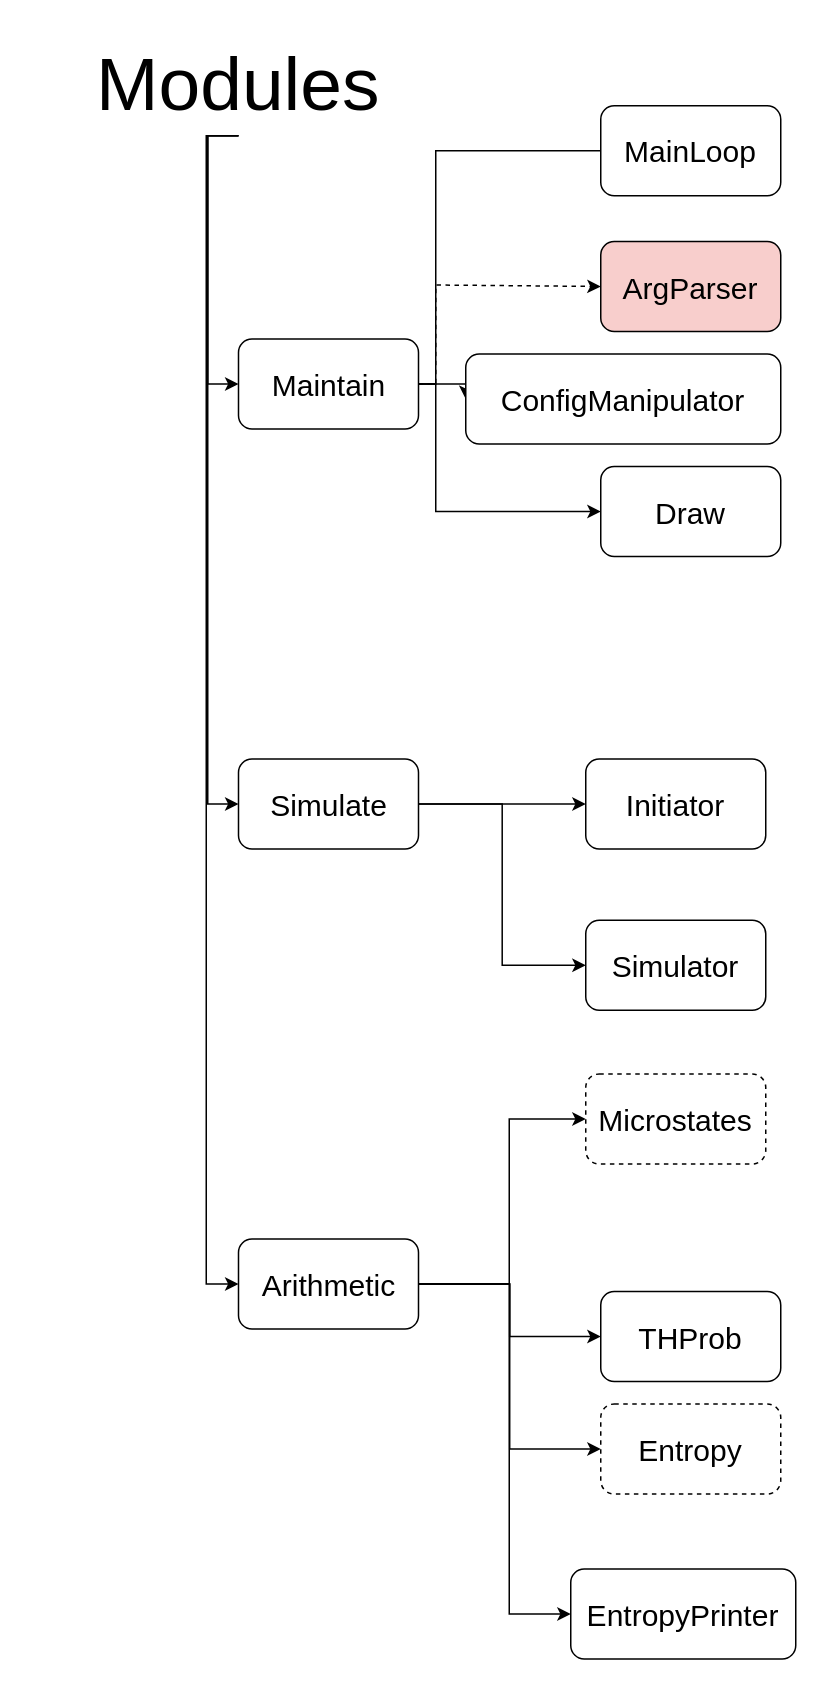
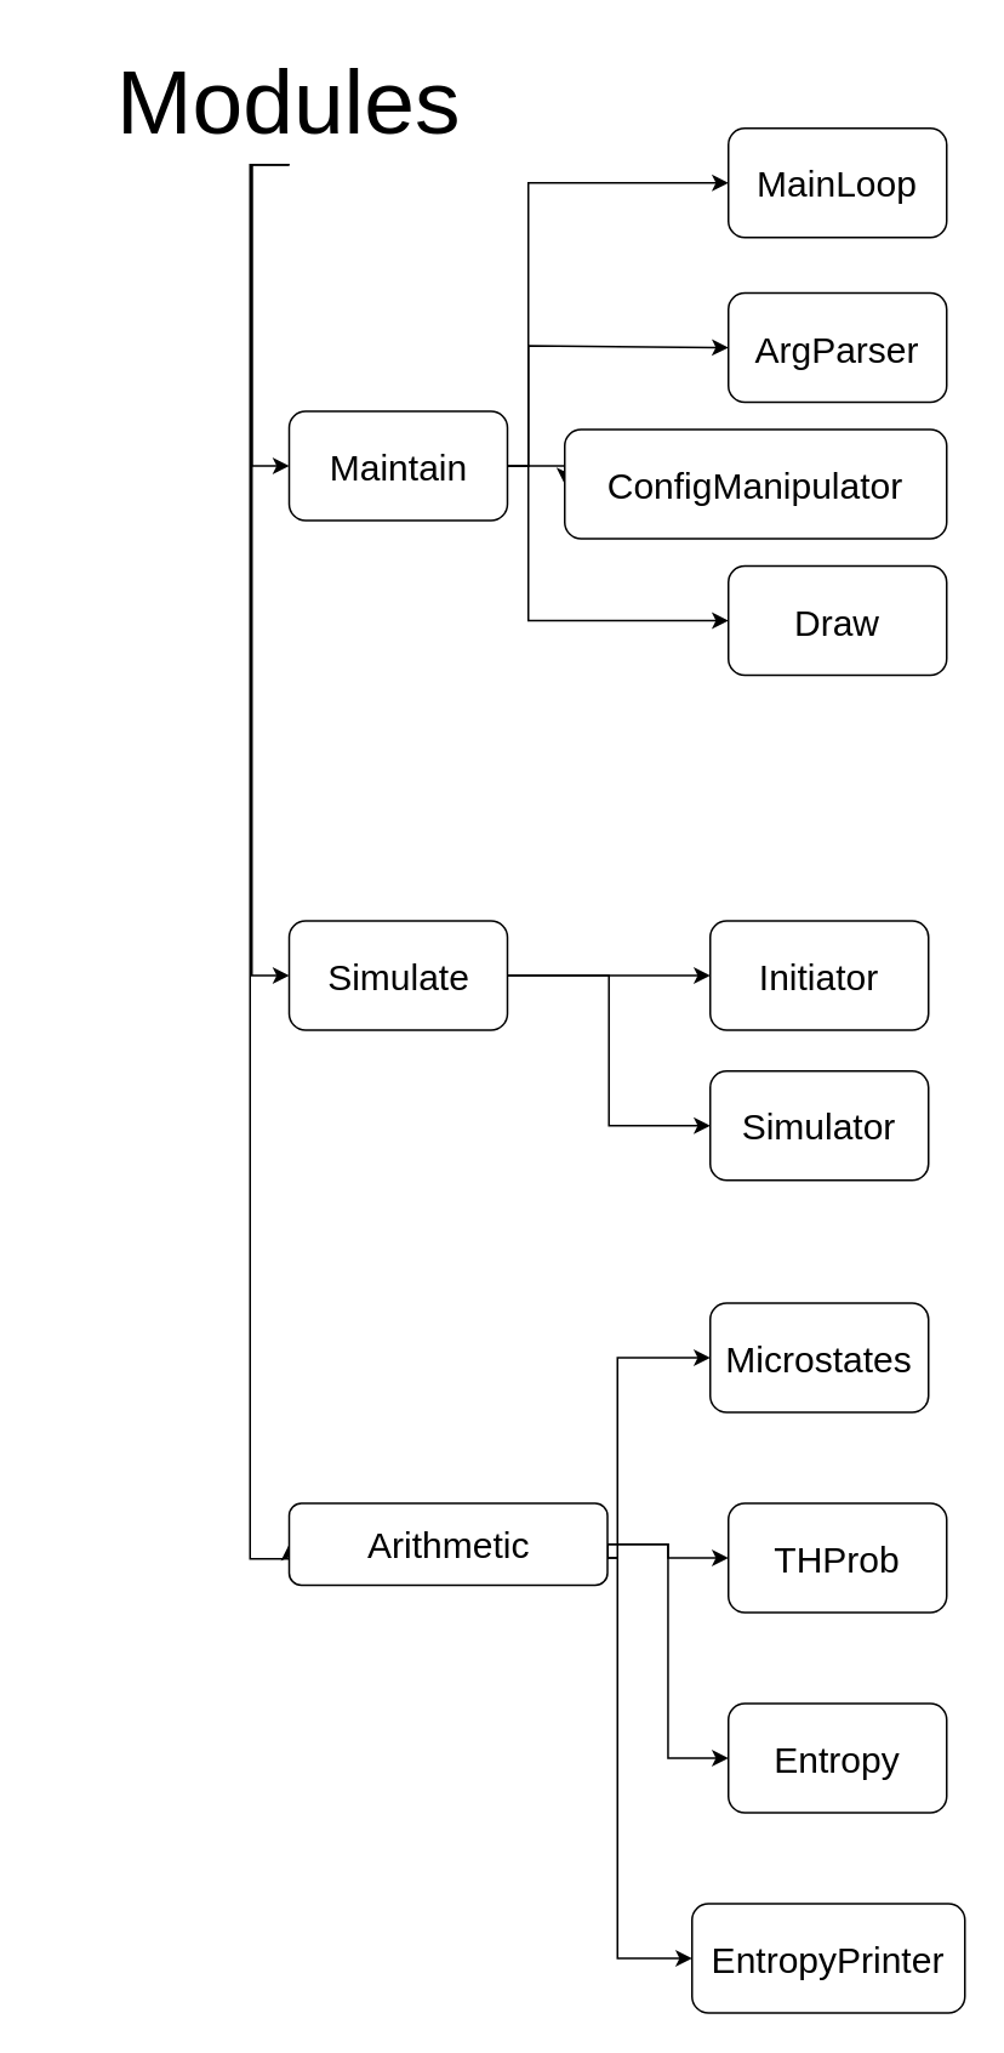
- <mxCell id="9" style="edgeStyle=orthogonalEdgeStyle;rounded=0;orthogonalLoop=1;jettySize=auto;html=1;exitX=1;exitY=0.5;exitDx=0;exitDy=0;entryX=0;entryY=0.5;entryDx=0;entryDy=0;endArrow=none;" edge="1" parent="1" source="10" target="28"><mxGeometry relative="1" as="geometry"><Array as="points"><mxPoint x="290" y="256" /><mxPoint x="290" y="100" /></Array></mxGeometry></mxCell>
+ <mxCell id="9" style="edgeStyle=orthogonalEdgeStyle;rounded=0;orthogonalLoop=1;jettySize=auto;html=1;exitX=1;exitY=0.5;exitDx=0;exitDy=0;entryX=0;entryY=0.5;entryDx=0;entryDy=0;" edge="1" parent="1" source="10" target="28"><mxGeometry relative="1" as="geometry"><Array as="points"><mxPoint x="290" y="256" /><mxPoint x="290" y="100" /></Array></mxGeometry></mxCell>
- <mxCell id="6" style="edgeStyle=orthogonalEdgeStyle;rounded=0;orthogonalLoop=1;jettySize=auto;html=1;exitX=1;exitY=0.5;exitDx=0;exitDy=0;entryX=0;entryY=0.5;entryDx=0;entryDy=0;fontSize=20;dashed=1;" parent="1" source="10" target="11" edge="1"><mxGeometry relative="1" as="geometry"><Array as="points"><mxPoint x="290" y="255.5" /><mxPoint x="290" y="189.5" /></Array></mxGeometry></mxCell>
+ <mxCell id="6" style="edgeStyle=orthogonalEdgeStyle;rounded=0;orthogonalLoop=1;jettySize=auto;html=1;exitX=1;exitY=0.5;exitDx=0;exitDy=0;entryX=0;entryY=0.5;entryDx=0;entryDy=0;fontSize=20;" parent="1" source="10" target="11" edge="1"><mxGeometry relative="1" as="geometry"><Array as="points"><mxPoint x="290" y="255.5" /><mxPoint x="290" y="189.5" /></Array></mxGeometry></mxCell>
- <mxCell id="11" value="ArgParser" style="rounded=1;whiteSpace=wrap;html=1;fontSize=20;fillColor=#f8cecc;" parent="1" vertex="1"><mxGeometry x="400" y="160.5" width="120" height="60" as="geometry" /></mxCell>
+ <mxCell id="11" value="ArgParser" style="rounded=1;whiteSpace=wrap;html=1;fontSize=20;" parent="1" vertex="1"><mxGeometry x="400" y="160.5" width="120" height="60" as="geometry" /></mxCell>
- <mxCell id="18" value="Simulator" style="rounded=1;whiteSpace=wrap;html=1;fontSize=20;" parent="1" vertex="1"><mxGeometry x="390" y="613" width="120" height="60" as="geometry" /></mxCell>
+ <mxCell id="18" value="Simulator" style="rounded=1;whiteSpace=wrap;html=1;fontSize=20;" parent="1" vertex="1"><mxGeometry x="390" y="588" width="120" height="60" as="geometry" /></mxCell>
- <mxCell id="24" value="Microstates" style="rounded=1;whiteSpace=wrap;html=1;fontSize=20;dashed=1;" parent="1" vertex="1"><mxGeometry x="390" y="715.5" width="120" height="60" as="geometry" /></mxCell>
+ <mxCell id="24" value="Microstates" style="rounded=1;whiteSpace=wrap;html=1;fontSize=20;" parent="1" vertex="1"><mxGeometry x="390" y="715.5" width="120" height="60" as="geometry" /></mxCell>
- <mxCell id="23" value="Arithmetic" style="rounded=1;whiteSpace=wrap;html=1;fontSize=20;" parent="1" vertex="1"><mxGeometry x="158.5" y="825.5" width="120" height="60" as="geometry" /></mxCell>
+ <mxCell id="23" value="Arithmetic" style="rounded=1;whiteSpace=wrap;html=1;fontSize=20;" parent="1" vertex="1"><mxGeometry x="158.5" y="825.5" width="175" height="45" as="geometry" /></mxCell>
- <mxCell id="25" value="THProb" style="rounded=1;whiteSpace=wrap;html=1;fontSize=20;" parent="1" vertex="1"><mxGeometry x="400" y="860.5" width="120" height="60" as="geometry" /></mxCell>
+ <mxCell id="25" value="THProb" style="rounded=1;whiteSpace=wrap;html=1;fontSize=20;" parent="1" vertex="1"><mxGeometry x="400" y="825.5" width="120" height="60" as="geometry" /></mxCell>
- <mxCell id="26" value="Entropy" style="rounded=1;whiteSpace=wrap;html=1;fontSize=20;dashed=1;" parent="1" vertex="1"><mxGeometry x="400" y="935.5" width="120" height="60" as="geometry" /></mxCell>
+ <mxCell id="26" value="Entropy" style="rounded=1;whiteSpace=wrap;html=1;fontSize=20;" parent="1" vertex="1"><mxGeometry x="400" y="935.5" width="120" height="60" as="geometry" /></mxCell>
